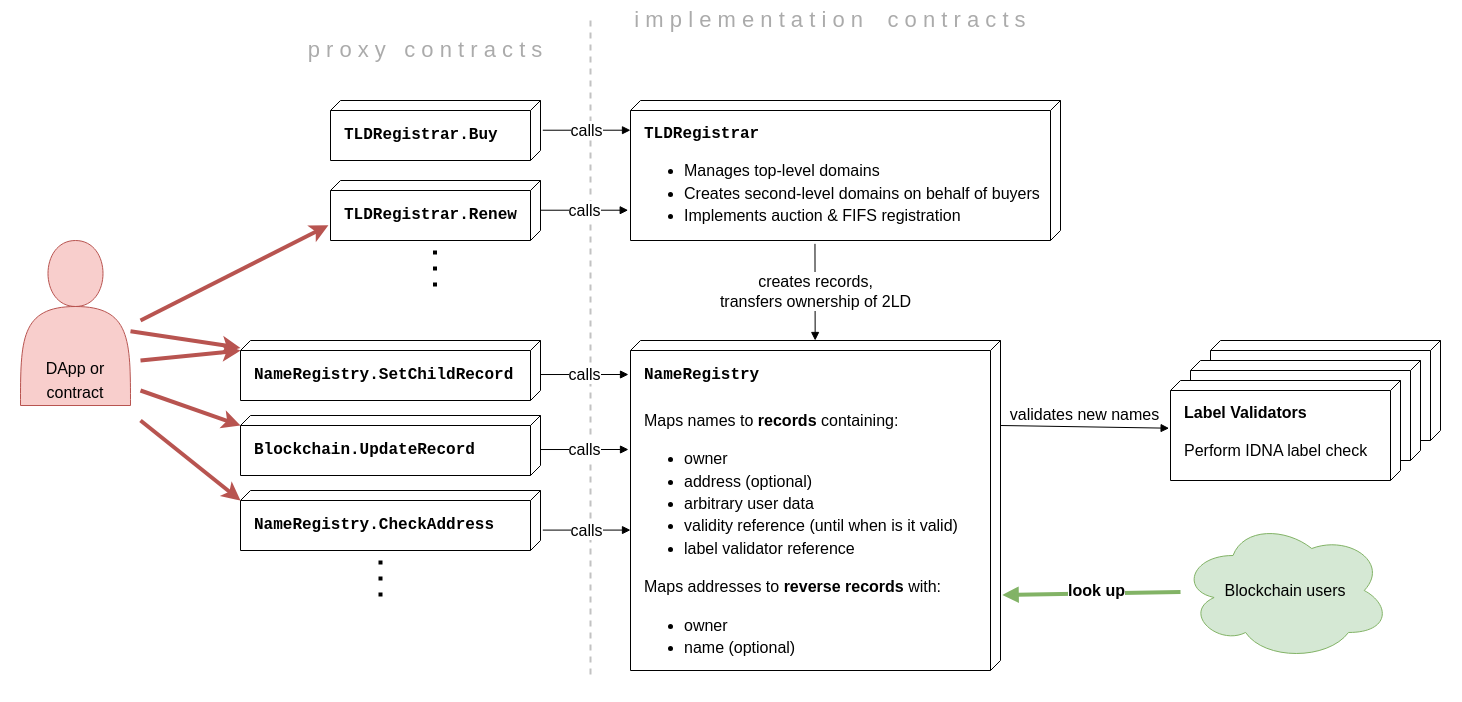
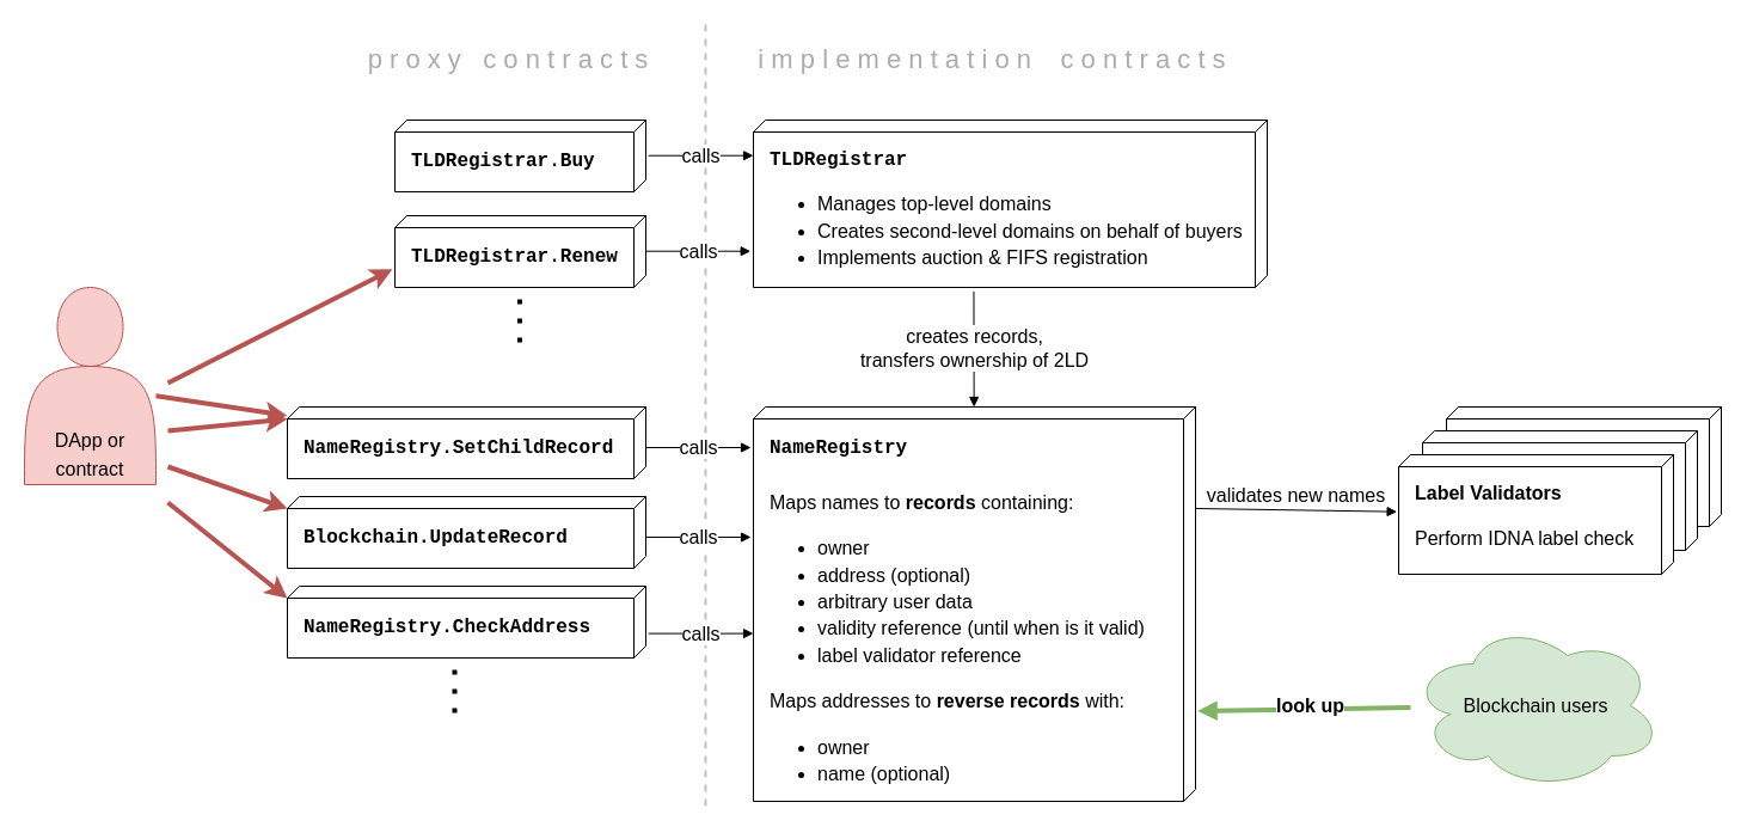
- <mxCell id="31" value="i m p l e m e n t a t i o n&amp;nbsp; &amp;nbsp; c o n t r a c t s" style="text;html=1;strokeColor=none;fillColor=none;align=center;verticalAlign=middle;whiteSpace=wrap;rounded=0;fontSize=22;spacing=2;fontColor=#ABABAB;" vertex="1" parent="1"><mxGeometry x="600" y="10" width="460" height="20" as="geometry" /></mxCell>
+ <mxCell id="31" value="i m p l e m e n t a t i o n&amp;nbsp; &amp;nbsp; c o n t r a c t s" style="text;html=1;strokeColor=none;fillColor=none;align=center;verticalAlign=middle;whiteSpace=wrap;rounded=0;fontSize=22;spacing=2;fontColor=#ABABAB;" vertex="1" parent="1"><mxGeometry x="600" y="40" width="460" height="20" as="geometry" /></mxCell>
